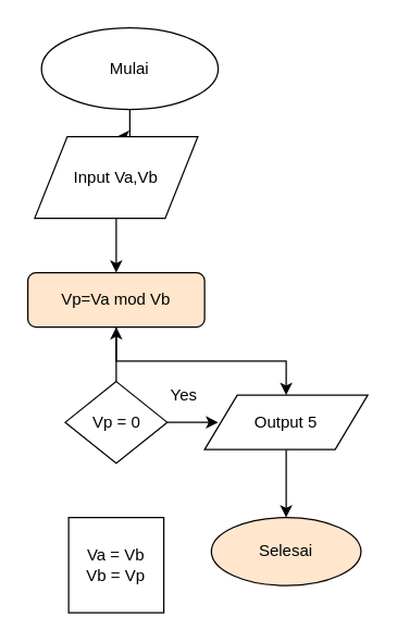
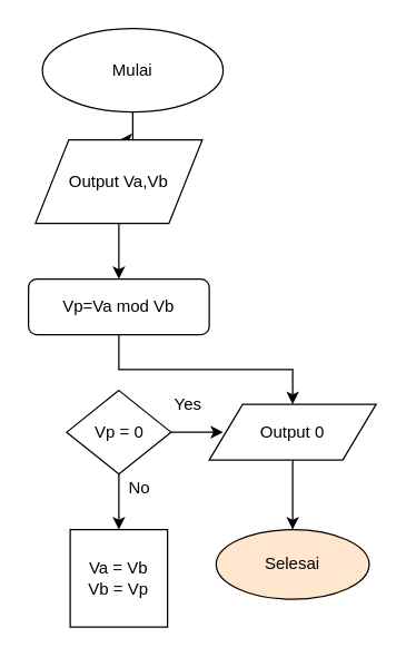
- <mxCell id="5" value="Input Va,Vb" style="shape=parallelogram;perimeter=parallelogramPerimeter;whiteSpace=wrap;html=1;" vertex="1" parent="1"><mxGeometry x="25" y="100" width="120" height="60" as="geometry" /></mxCell>
+ <mxCell id="5" value="Output Va,Vb" style="shape=parallelogram;perimeter=parallelogramPerimeter;whiteSpace=wrap;html=1;" vertex="1" parent="1"><mxGeometry x="25" y="100" width="120" height="60" as="geometry" /></mxCell>
- <mxCell id="7" value="Vp=Va mod Vb" style="rounded=1;whiteSpace=wrap;html=1;fillColor=#ffe6cc;" vertex="1" parent="1"><mxGeometry x="20" y="200" width="130" height="40" as="geometry" /></mxCell>
+ <mxCell id="7" value="Vp=Va mod Vb" style="rounded=1;whiteSpace=wrap;html=1;" vertex="1" parent="1"><mxGeometry x="20" y="200" width="130" height="40" as="geometry" /></mxCell>
- <mxCell id="9" style="edgeStyle=orthogonalEdgeStyle;rounded=0;orthogonalLoop=1;jettySize=auto;html=1;" edge="1" parent="1" source="10" target="7"><mxGeometry relative="1" as="geometry" /></mxCell>
+ <mxCell id="9" style="edgeStyle=orthogonalEdgeStyle;rounded=0;orthogonalLoop=1;jettySize=auto;html=1;entryX=0.5;entryY=0;entryDx=0;entryDy=0;" edge="1" parent="1" source="10" target="14"><mxGeometry relative="1" as="geometry" /></mxCell>
- <mxCell id="12" value="Output 5" style="shape=parallelogram;perimeter=parallelogramPerimeter;whiteSpace=wrap;html=1;" vertex="1" parent="1"><mxGeometry x="150" y="290" width="120" height="40" as="geometry" /></mxCell>
+ <mxCell id="12" value="Output 0" style="shape=parallelogram;perimeter=parallelogramPerimeter;whiteSpace=wrap;html=1;" vertex="1" parent="1"><mxGeometry x="150" y="290" width="120" height="40" as="geometry" /></mxCell>
+ <mxCell id="16" value="No" style="text;html=1;strokeColor=none;fillColor=none;align=center;verticalAlign=middle;whiteSpace=wrap;rounded=0;" vertex="1" parent="1"><mxGeometry x="80" y="340" width="40" height="20" as="geometry" /></mxCell>
